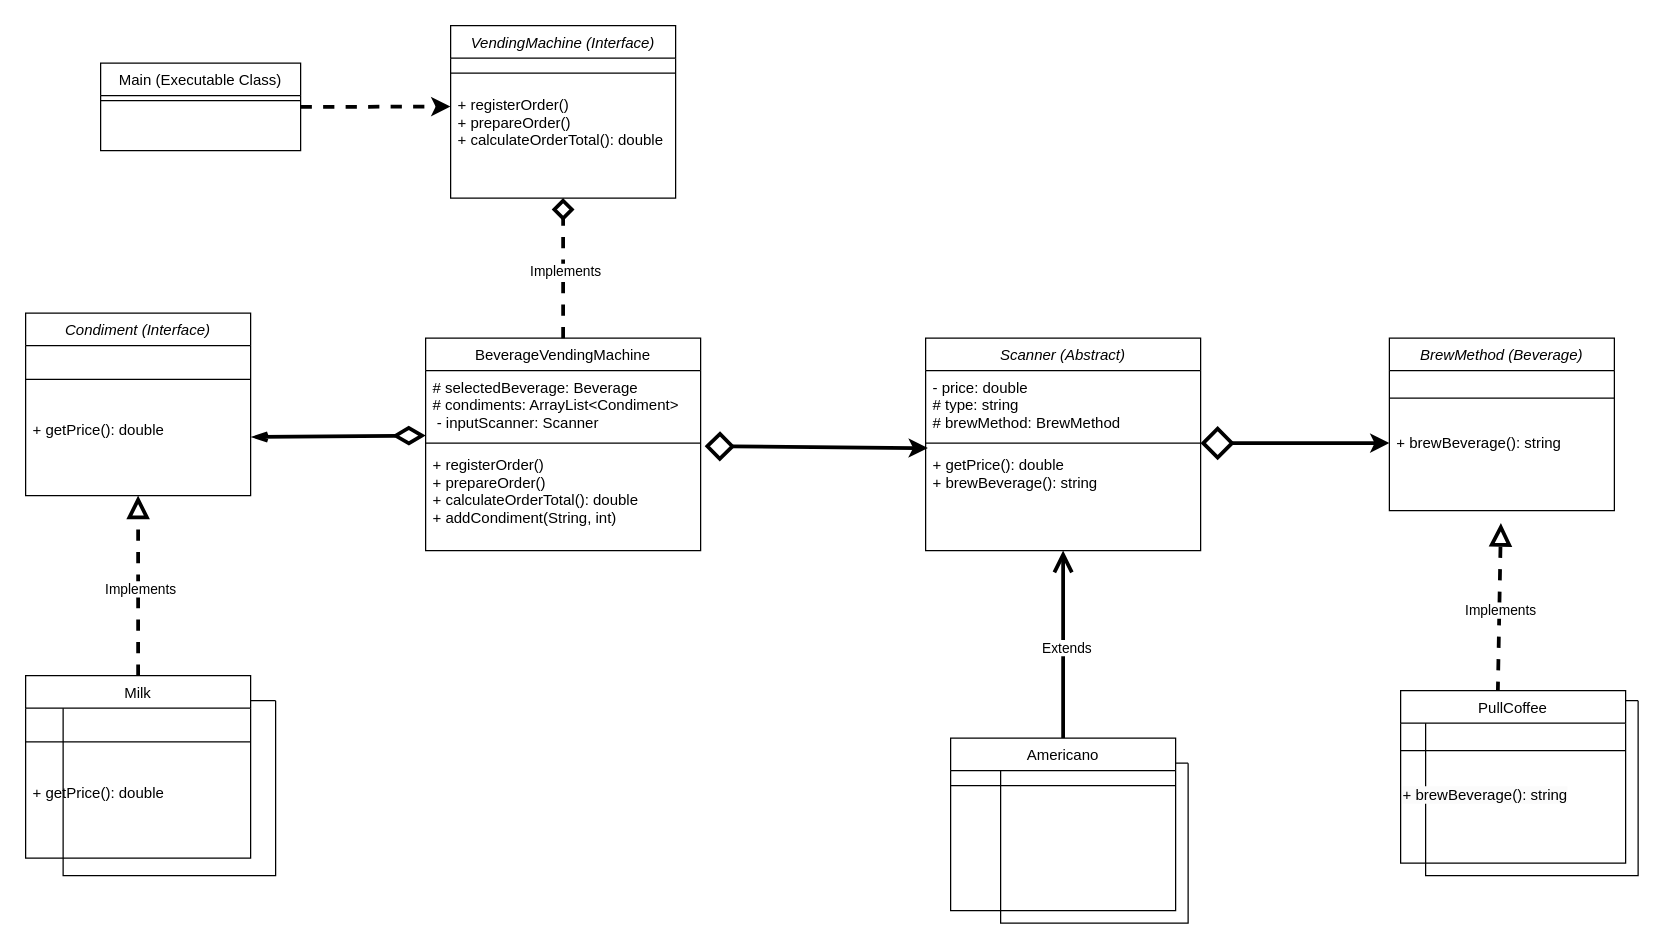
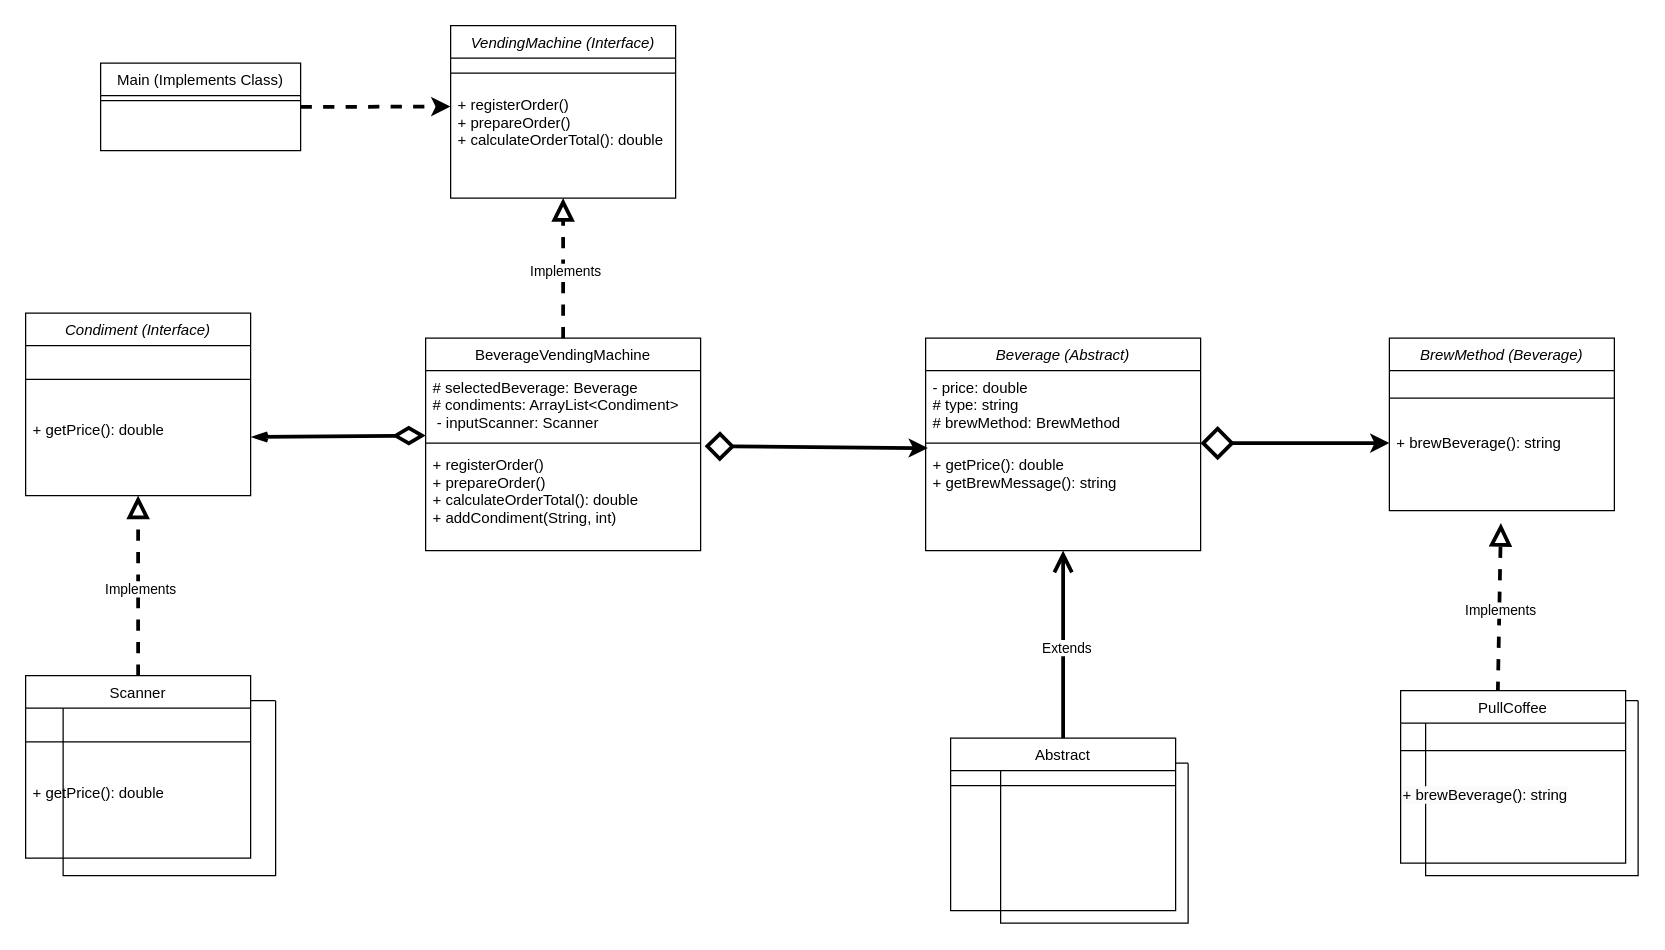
- <mxCell id="5" value="Main (Executable Class)" style="swimlane;fontStyle=0;align=center;verticalAlign=top;childLayout=stackLayout;horizontal=1;startSize=26;horizontalStack=0;resizeParent=1;resizeLast=0;collapsible=1;marginBottom=0;rounded=0;shadow=0;strokeWidth=1;" parent="1" vertex="1"><mxGeometry x="80" y="50" width="160" height="70" as="geometry"><mxRectangle x="340" y="380" width="170" height="26" as="alternateBounds" /></mxGeometry></mxCell>
+ <mxCell id="5" value="Main (Implements Class)" style="swimlane;fontStyle=0;align=center;verticalAlign=top;childLayout=stackLayout;horizontal=1;startSize=26;horizontalStack=0;resizeParent=1;resizeLast=0;collapsible=1;marginBottom=0;rounded=0;shadow=0;strokeWidth=1;" parent="1" vertex="1"><mxGeometry x="80" y="50" width="160" height="70" as="geometry"><mxRectangle x="340" y="380" width="170" height="26" as="alternateBounds" /></mxGeometry></mxCell>
- <mxCell id="15" value="" style="endArrow=diamond;html=1;rounded=0;exitX=0.5;exitY=0;exitDx=0;exitDy=0;entryX=0.5;entryY=1;entryDx=0;entryDy=0;dashed=1;endFill=0;strokeWidth=3;endSize=11;" parent="1" source="7" target="12" edge="1"><mxGeometry width="50" height="50" relative="1" as="geometry"><mxPoint x="270" y="150" as="sourcePoint" /><mxPoint x="320" y="100" as="targetPoint" /></mxGeometry></mxCell>
+ <mxCell id="15" value="" style="endArrow=block;html=1;rounded=0;exitX=0.5;exitY=0;exitDx=0;exitDy=0;entryX=0.5;entryY=1;entryDx=0;entryDy=0;dashed=1;endFill=0;strokeWidth=3;endSize=11;" parent="1" source="7" target="12" edge="1"><mxGeometry width="50" height="50" relative="1" as="geometry"><mxPoint x="270" y="150" as="sourcePoint" /><mxPoint x="320" y="100" as="targetPoint" /></mxGeometry></mxCell>
- <mxCell id="26" value="Scanner (Abstract)" style="swimlane;fontStyle=2;align=center;verticalAlign=top;childLayout=stackLayout;horizontal=1;startSize=26;horizontalStack=0;resizeParent=1;resizeLast=0;collapsible=1;marginBottom=0;rounded=0;shadow=0;strokeWidth=1;" parent="1" vertex="1"><mxGeometry x="740" y="270" width="220" height="170" as="geometry"><mxRectangle x="130" y="380" width="160" height="26" as="alternateBounds" /></mxGeometry></mxCell>
+ <mxCell id="26" value="Beverage (Abstract)" style="swimlane;fontStyle=2;align=center;verticalAlign=top;childLayout=stackLayout;horizontal=1;startSize=26;horizontalStack=0;resizeParent=1;resizeLast=0;collapsible=1;marginBottom=0;rounded=0;shadow=0;strokeWidth=1;" parent="1" vertex="1"><mxGeometry x="740" y="270" width="220" height="170" as="geometry"><mxRectangle x="130" y="380" width="160" height="26" as="alternateBounds" /></mxGeometry></mxCell>
- <mxCell id="29" value="+ getPrice(): double&#10;+ brewBeverage(): string" style="text;align=left;verticalAlign=top;spacingLeft=4;spacingRight=4;overflow=hidden;rotatable=0;points=[[0,0.5],[1,0.5]];portConstraint=eastwest;" parent="26" vertex="1"><mxGeometry y="88" width="220" height="62" as="geometry" /></mxCell>
+ <mxCell id="29" value="+ getPrice(): double&#10;+ getBrewMessage(): string" style="text;align=left;verticalAlign=top;spacingLeft=4;spacingRight=4;overflow=hidden;rotatable=0;points=[[0,0.5],[1,0.5]];portConstraint=eastwest;" parent="26" vertex="1"><mxGeometry y="88" width="220" height="62" as="geometry" /></mxCell>
- <mxCell id="20" value="Milk" style="swimlane;fontStyle=0;align=center;verticalAlign=top;childLayout=stackLayout;horizontal=1;startSize=26;horizontalStack=0;resizeParent=1;resizeLast=0;collapsible=1;marginBottom=0;rounded=0;shadow=0;strokeWidth=1;strokeColor=default;" parent="1" vertex="1"><mxGeometry x="20" y="540" width="180" height="146" as="geometry"><mxRectangle x="130" y="380" width="160" height="26" as="alternateBounds" /></mxGeometry></mxCell>
+ <mxCell id="20" value="Scanner" style="swimlane;fontStyle=0;align=center;verticalAlign=top;childLayout=stackLayout;horizontal=1;startSize=26;horizontalStack=0;resizeParent=1;resizeLast=0;collapsible=1;marginBottom=0;rounded=0;shadow=0;strokeWidth=1;strokeColor=default;" parent="1" vertex="1"><mxGeometry x="20" y="540" width="180" height="146" as="geometry"><mxRectangle x="130" y="380" width="160" height="26" as="alternateBounds" /></mxGeometry></mxCell>
- <mxCell id="39" value="Americano" style="swimlane;fontStyle=0;align=center;verticalAlign=top;childLayout=stackLayout;horizontal=1;startSize=26;horizontalStack=0;resizeParent=1;resizeLast=0;collapsible=1;marginBottom=0;rounded=0;shadow=0;strokeWidth=1;" parent="1" vertex="1"><mxGeometry x="760" y="590" width="180" height="138" as="geometry"><mxRectangle x="130" y="380" width="160" height="26" as="alternateBounds" /></mxGeometry></mxCell>
+ <mxCell id="39" value="Abstract" style="swimlane;fontStyle=0;align=center;verticalAlign=top;childLayout=stackLayout;horizontal=1;startSize=26;horizontalStack=0;resizeParent=1;resizeLast=0;collapsible=1;marginBottom=0;rounded=0;shadow=0;strokeWidth=1;" parent="1" vertex="1"><mxGeometry x="760" y="590" width="180" height="138" as="geometry"><mxRectangle x="130" y="380" width="160" height="26" as="alternateBounds" /></mxGeometry></mxCell>
